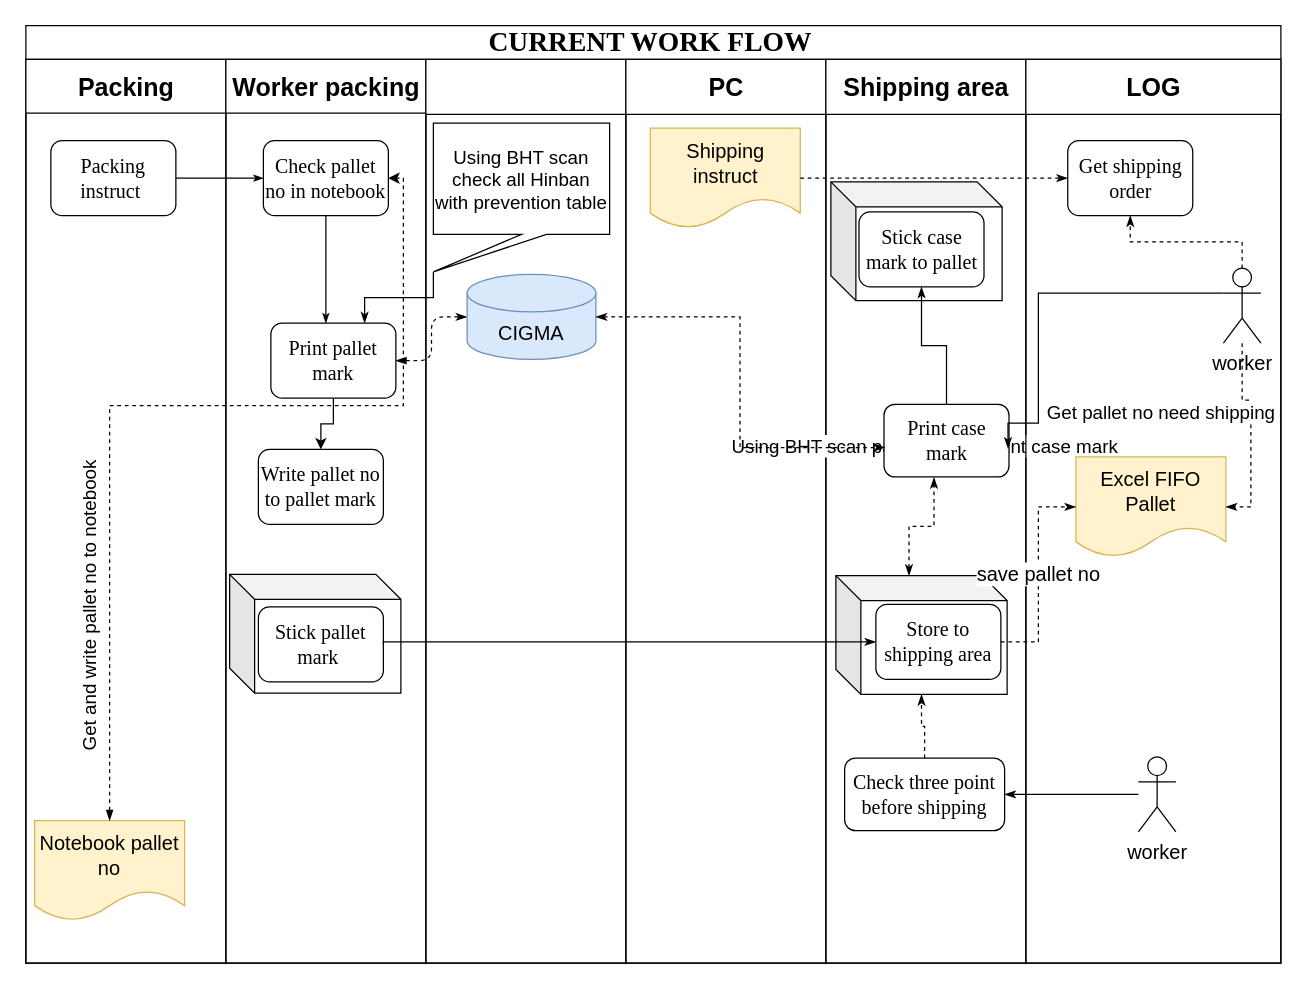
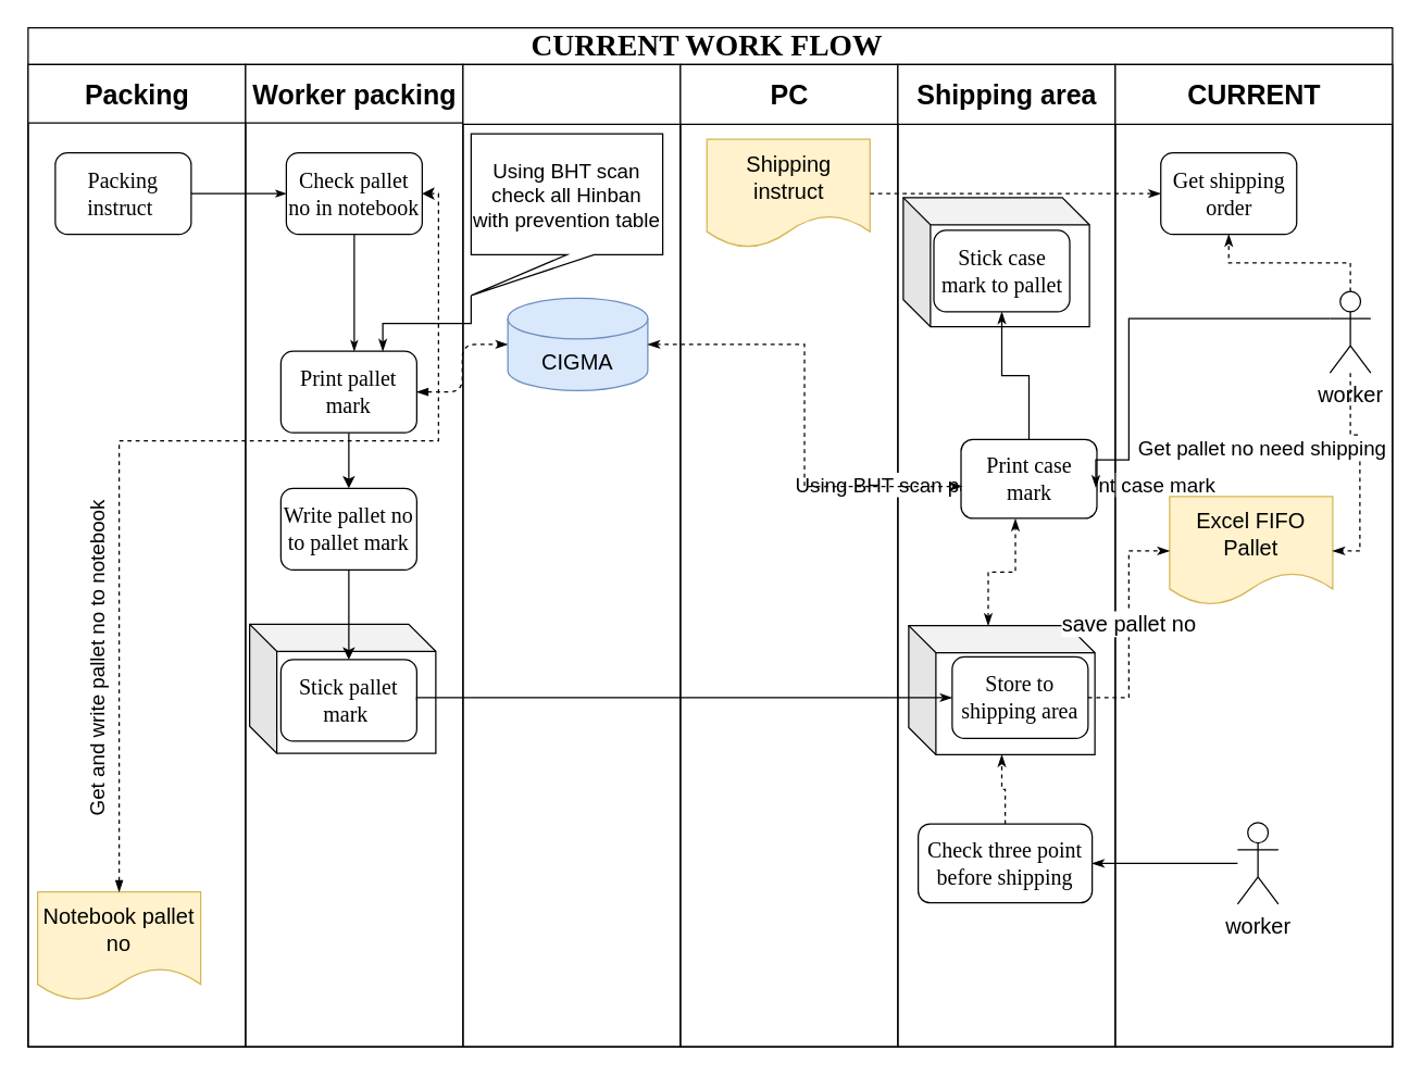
- <mxCell id="33" value="LOG" style="swimlane;html=1;startSize=44;fontSize=20;" parent="2" vertex="1"><mxGeometry x="800" y="27" width="204" height="723" as="geometry" /></mxCell>
+ <mxCell id="33" value="CURRENT" style="swimlane;html=1;startSize=44;fontSize=20;" parent="2" vertex="1"><mxGeometry x="800" y="27" width="204" height="723" as="geometry" /></mxCell>
- <mxCell id="12" value="Print pallet mark" style="rounded=1;whiteSpace=wrap;html=1;shadow=0;labelBackgroundColor=none;strokeWidth=1;fontFamily=Verdana;fontSize=16;align=center;fontStyle=0" parent="8" vertex="1"><mxGeometry x="36" y="211" width="100" height="60" as="geometry" /></mxCell>
+ <mxCell id="12" value="Print pallet mark" style="rounded=1;whiteSpace=wrap;html=1;shadow=0;labelBackgroundColor=none;strokeWidth=1;fontFamily=Verdana;fontSize=16;align=center;fontStyle=0" parent="8" vertex="1"><mxGeometry x="26" y="211" width="100" height="60" as="geometry" /></mxCell>
+ <mxCell id="14" style="edgeStyle=orthogonalEdgeStyle;rounded=0;orthogonalLoop=1;jettySize=auto;html=1;exitX=0.5;exitY=1;exitDx=0;exitDy=0;fontSize=16;" edge="1" parent="8" source="15" target="16"><mxGeometry relative="1" as="geometry" /></mxCell>
